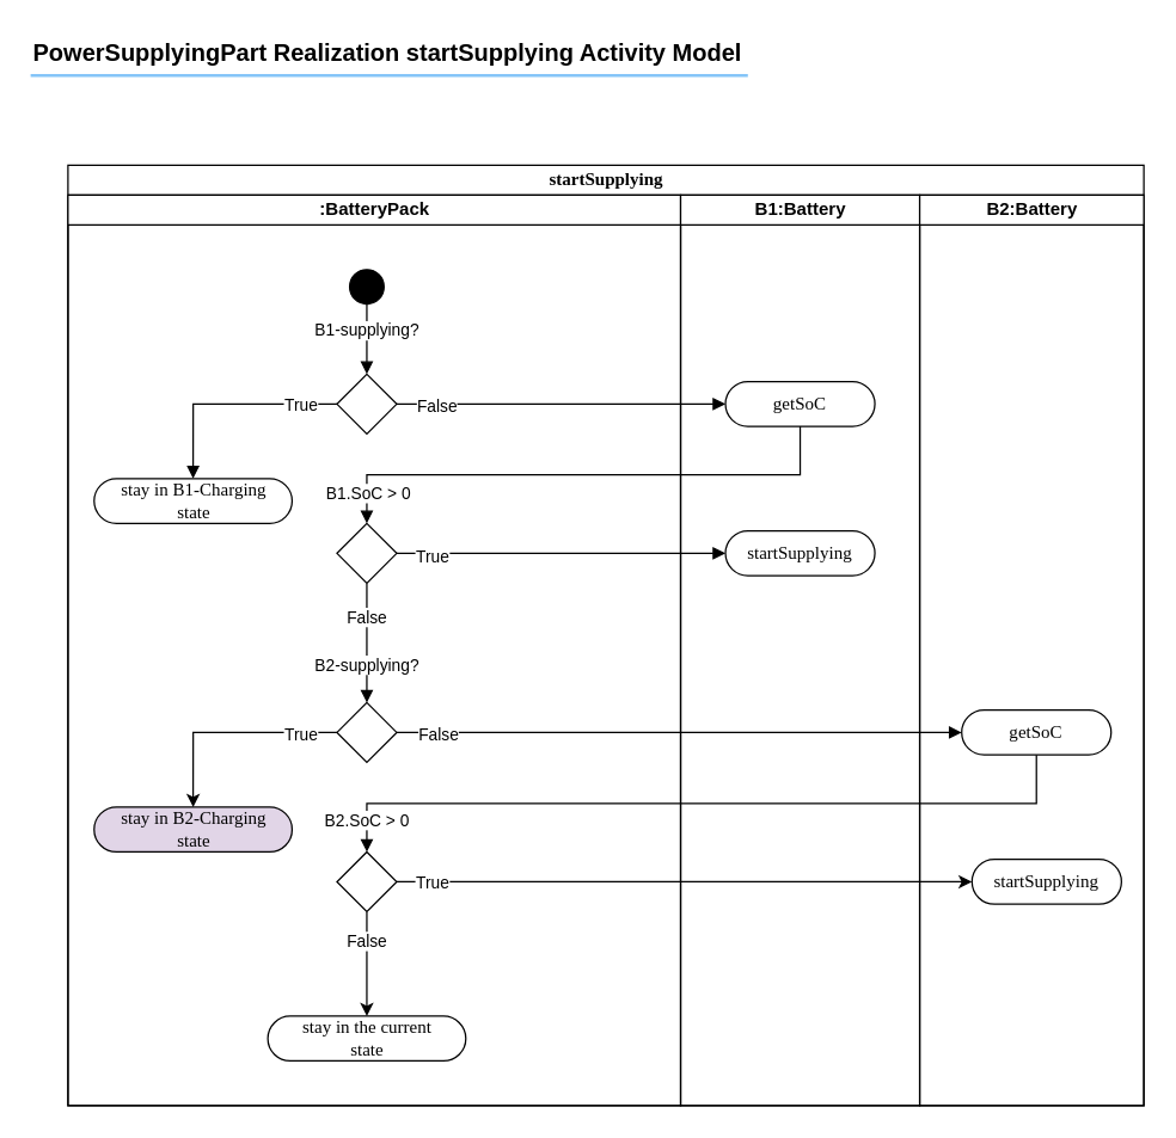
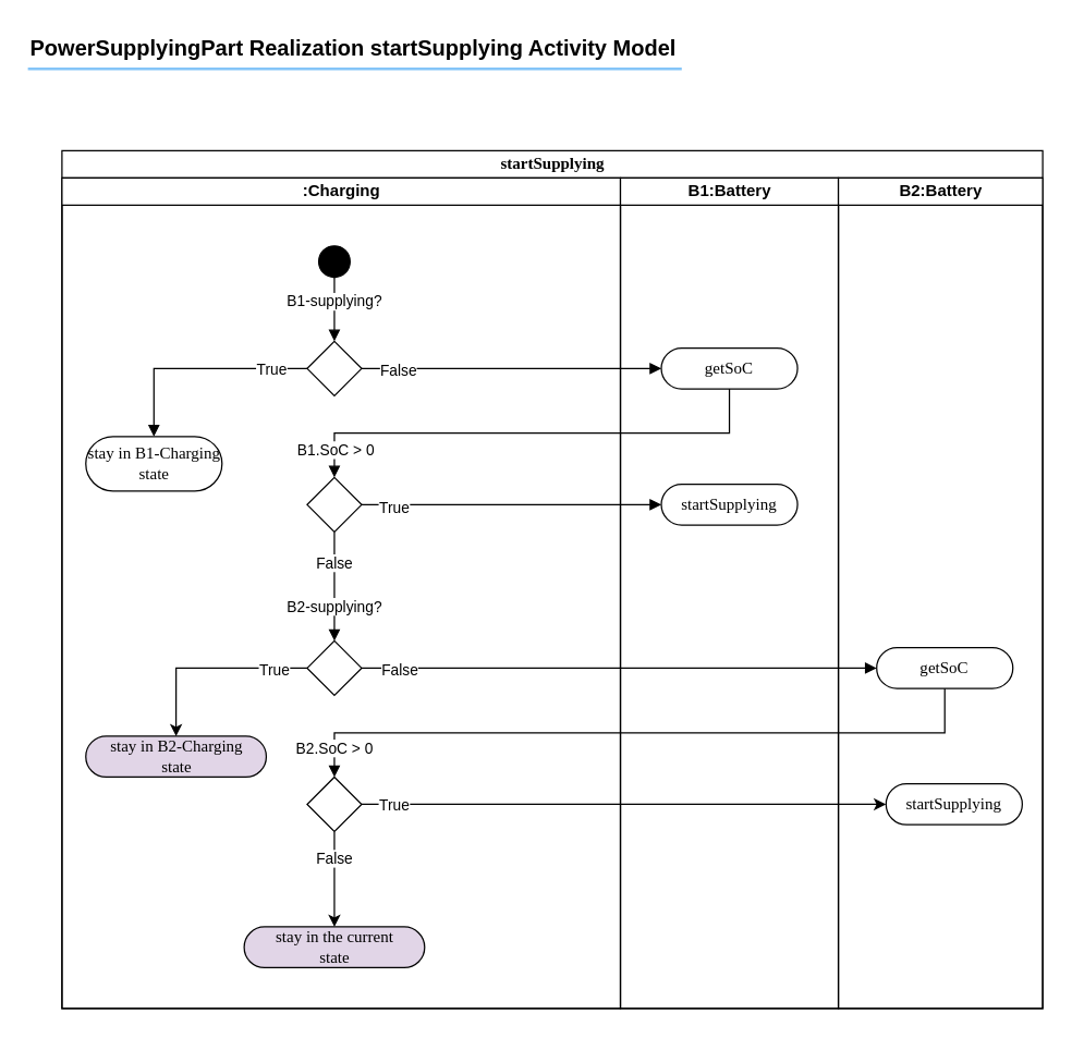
- <mxCell id="5" value=":BatteryPack" style="swimlane;html=1;startSize=20;" vertex="1" parent="4"><mxGeometry y="20" width="410" height="610" as="geometry"><mxRectangle y="20" width="40" height="420" as="alternateBounds" /></mxGeometry></mxCell>
+ <mxCell id="5" value=":Charging" style="swimlane;html=1;startSize=20;" vertex="1" parent="4"><mxGeometry y="20" width="410" height="610" as="geometry"><mxRectangle y="20" width="40" height="420" as="alternateBounds" /></mxGeometry></mxCell>
- <mxCell id="19" value="stay in B1-Charging&lt;div&gt;&amp;nbsp;state&amp;nbsp;&lt;/div&gt;" style="rounded=1;whiteSpace=wrap;html=1;shadow=0;comic=0;labelBackgroundColor=none;strokeWidth=1;fontFamily=Verdana;fontSize=12;align=center;arcSize=50;" vertex="1" parent="5"><mxGeometry x="17.5" y="190" width="132.5" height="30" as="geometry" /></mxCell>
+ <mxCell id="19" value="stay in B1-Charging&lt;div&gt;&amp;nbsp;state&amp;nbsp;&lt;/div&gt;" style="rounded=1;whiteSpace=wrap;html=1;shadow=0;comic=0;labelBackgroundColor=none;strokeWidth=1;fontFamily=Verdana;fontSize=12;align=center;arcSize=50;" vertex="1" parent="5"><mxGeometry x="17.5" y="190" width="100" height="40" as="geometry" /></mxCell>
- <mxCell id="24" value="stay in the current&lt;div&gt;&amp;nbsp;state&amp;nbsp;&lt;/div&gt;" style="rounded=1;whiteSpace=wrap;html=1;shadow=0;comic=0;labelBackgroundColor=none;strokeWidth=1;fontFamily=Verdana;fontSize=12;align=center;arcSize=50;" vertex="1" parent="5"><mxGeometry x="133.75" y="550" width="132.5" height="30" as="geometry" /></mxCell>
+ <mxCell id="24" value="stay in the current&lt;div&gt;&amp;nbsp;state&amp;nbsp;&lt;/div&gt;" style="rounded=1;whiteSpace=wrap;html=1;shadow=0;comic=0;labelBackgroundColor=none;strokeWidth=1;fontFamily=Verdana;fontSize=12;align=center;arcSize=50;fillColor=#e1d5e7;" vertex="1" parent="5"><mxGeometry x="133.75" y="550" width="132.5" height="30" as="geometry" /></mxCell>
